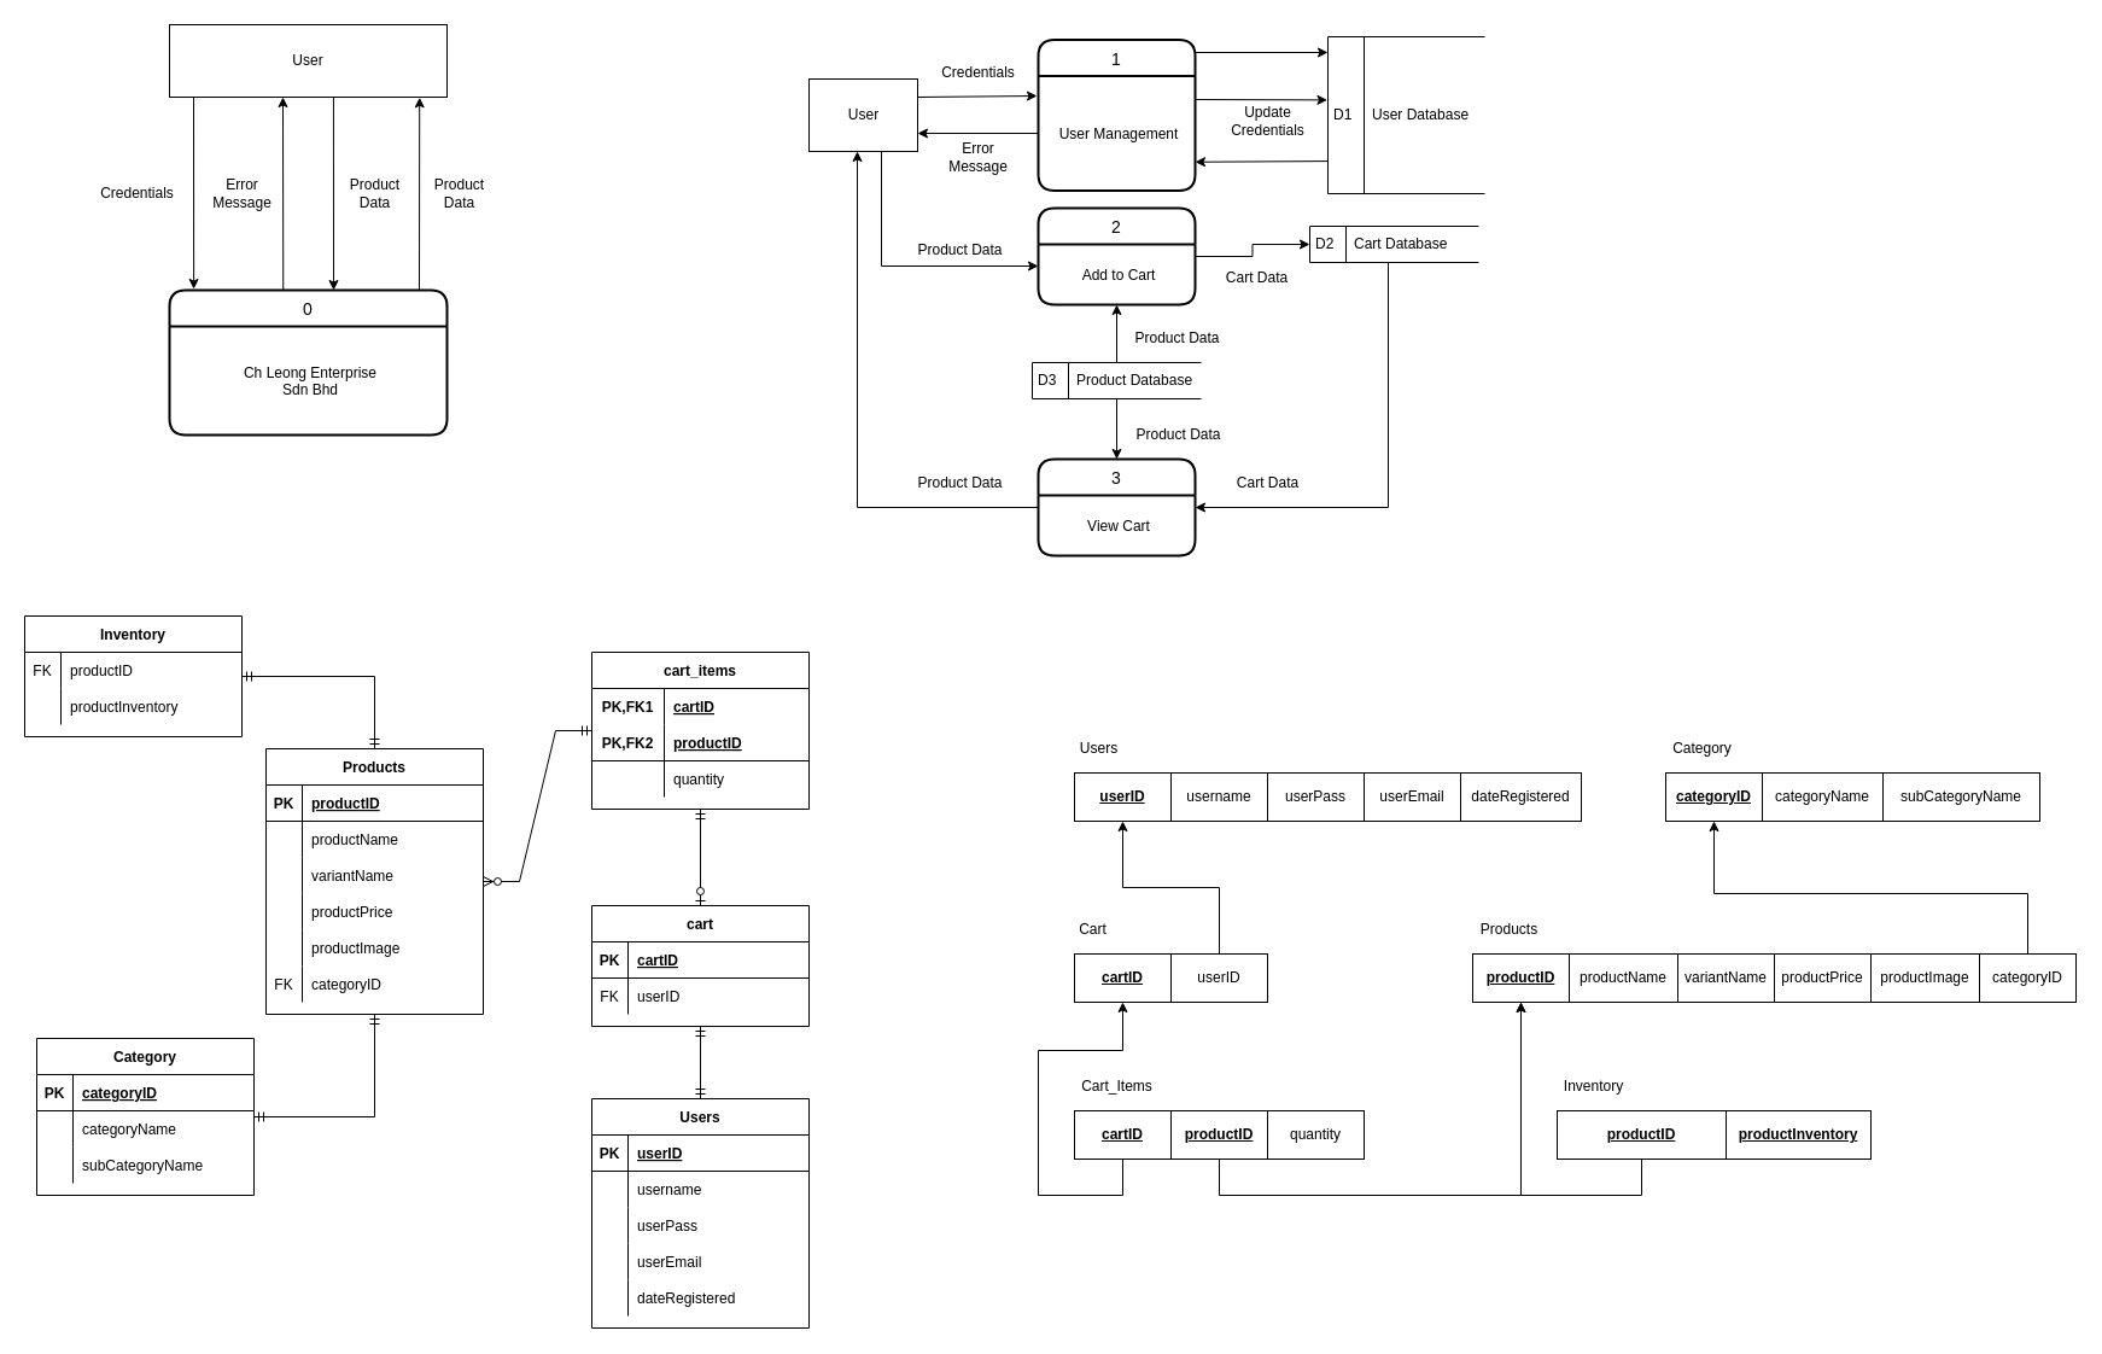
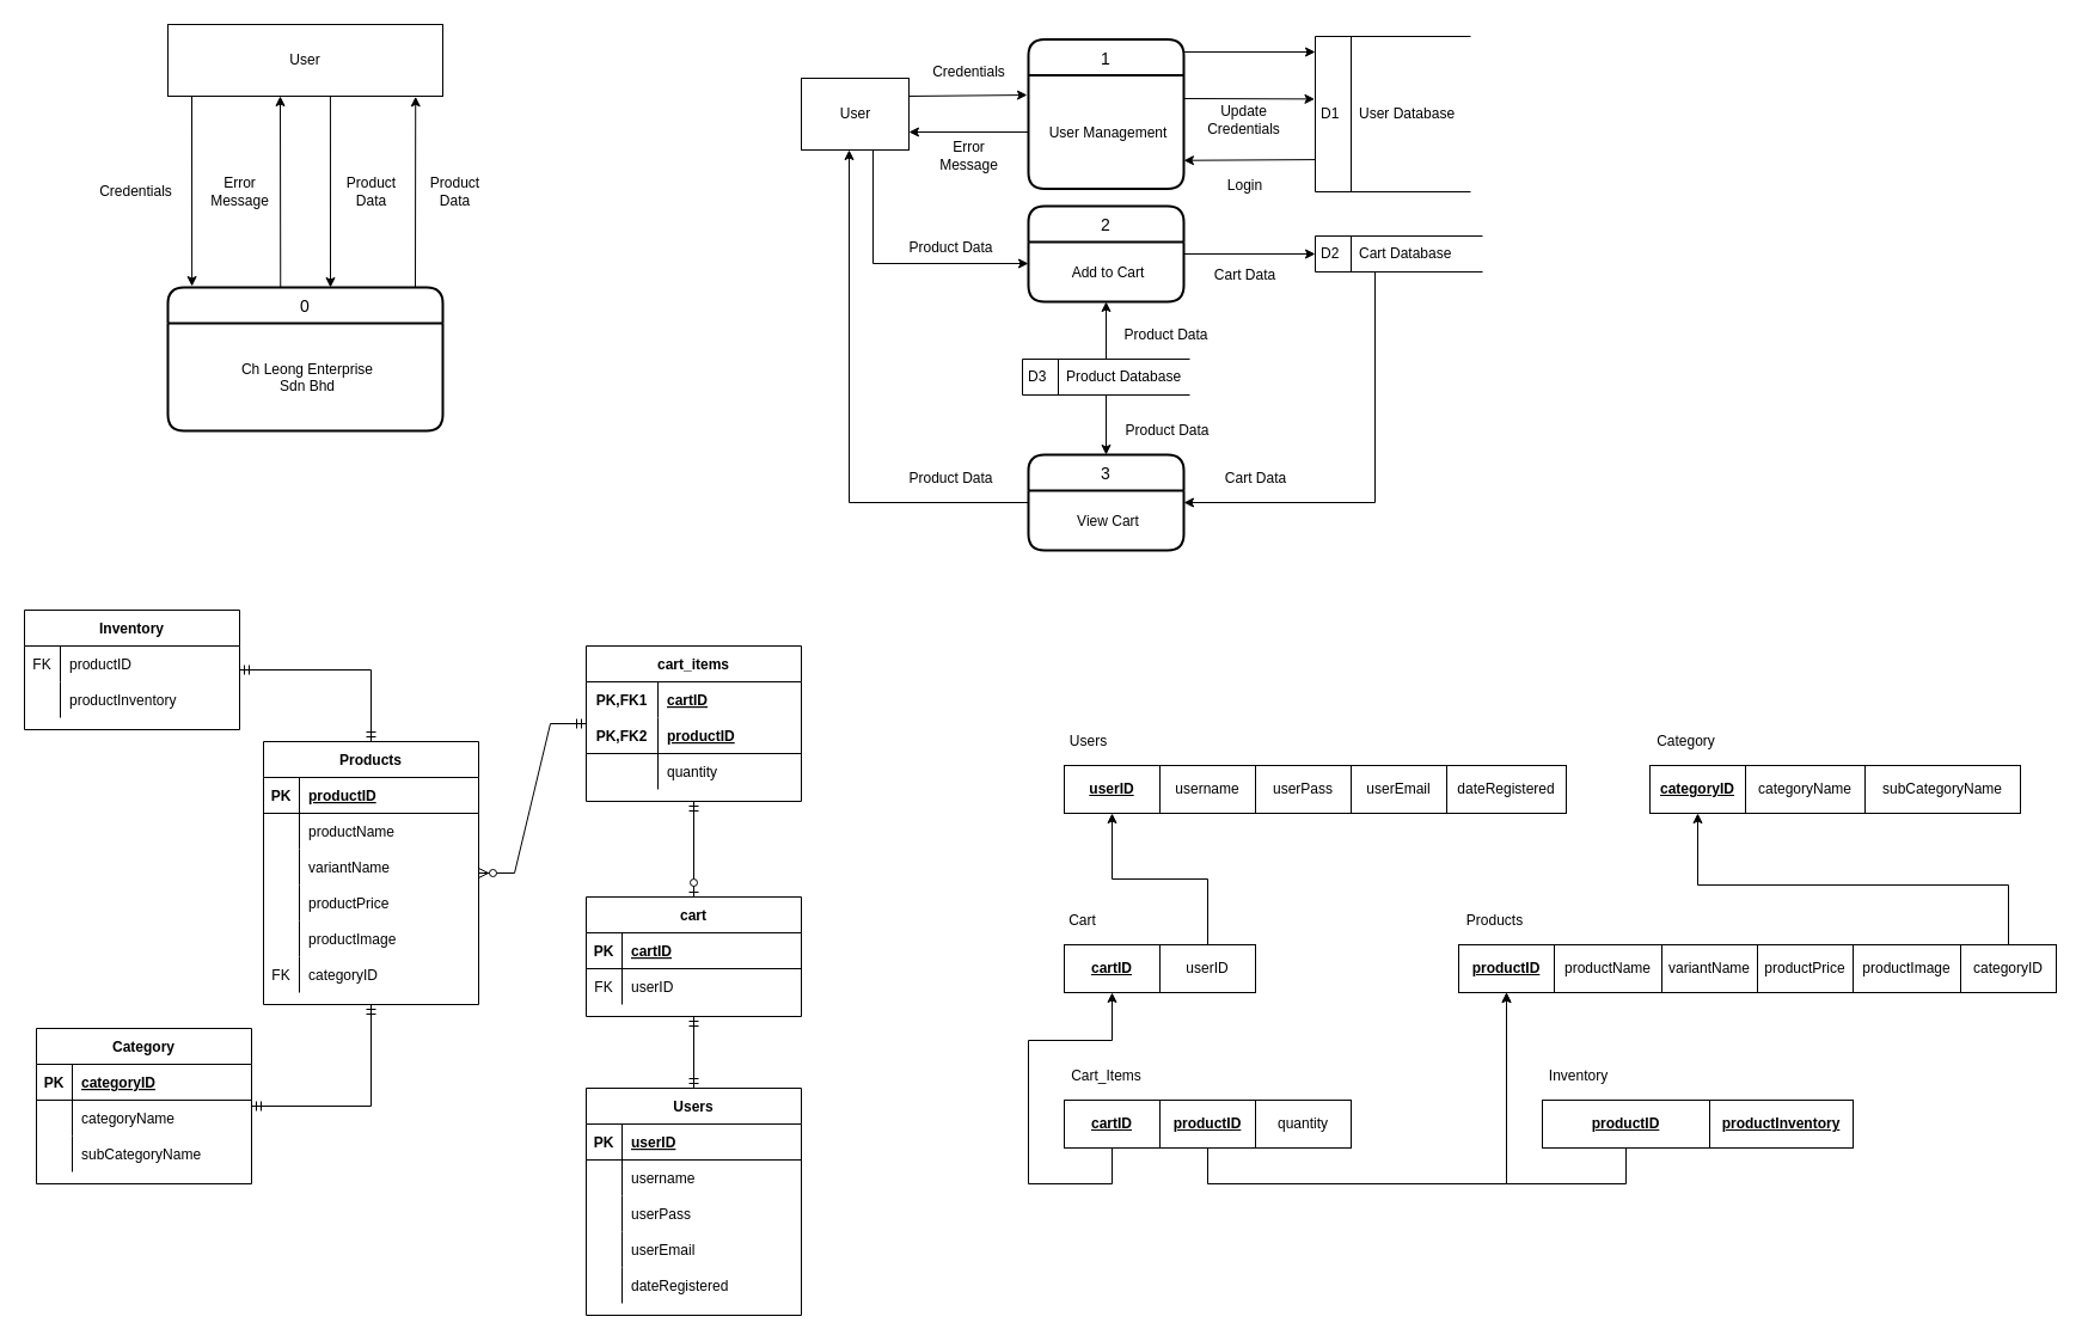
- <mxCell id="29" value="Update &lt;br&gt;Credentials" style="text;html=1;align=center;verticalAlign=middle;resizable=0;points=[];autosize=1;strokeColor=none;fillColor=none;" parent="1" vertex="1"><mxGeometry x="1010" y="85" width="80" height="30" as="geometry" /></mxCell>
+ <mxCell id="29" value="Update &lt;br&gt;Credentials" style="text;html=1;align=center;verticalAlign=middle;resizable=0;points=[];autosize=1;strokeColor=none;fillColor=none;" parent="1" vertex="1"><mxGeometry x="1000" y="85" width="80" height="30" as="geometry" /></mxCell>
+ <mxCell id="27" value="Login" style="text;html=1;align=center;verticalAlign=middle;resizable=0;points=[];autosize=1;strokeColor=none;fillColor=none;" parent="1" vertex="1"><mxGeometry x="1021" y="145" width="40" height="20" as="geometry" /></mxCell>
- <mxCell id="35" value="D2&amp;nbsp; &amp;nbsp; &amp;nbsp;Cart Database" style="html=1;dashed=0;whitespace=wrap;shape=mxgraph.dfd.dataStoreID;align=left;spacingLeft=3;points=[[0,0],[0.5,0],[1,0],[0,0.5],[1,0.5],[0,1],[0.5,1],[1,1]];" parent="1" vertex="1"><mxGeometry x="1085" y="187" width="140" height="30" as="geometry" /></mxCell>
+ <mxCell id="35" value="D2&amp;nbsp; &amp;nbsp; &amp;nbsp;Cart Database" style="html=1;dashed=0;whitespace=wrap;shape=mxgraph.dfd.dataStoreID;align=left;spacingLeft=3;points=[[0,0],[0.5,0],[1,0],[0,0.5],[1,0.5],[0,1],[0.5,1],[1,1]];" parent="1" vertex="1"><mxGeometry x="1100" y="197" width="140" height="30" as="geometry" /></mxCell>
